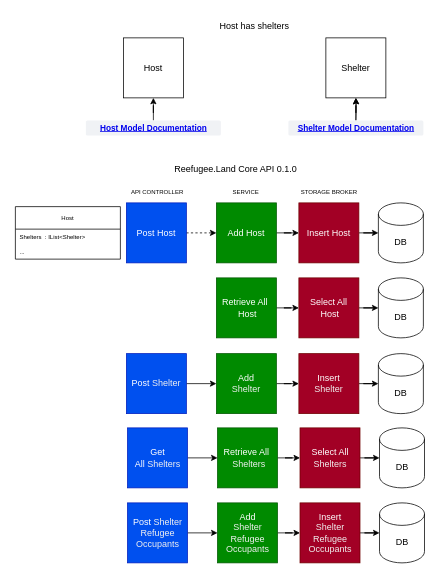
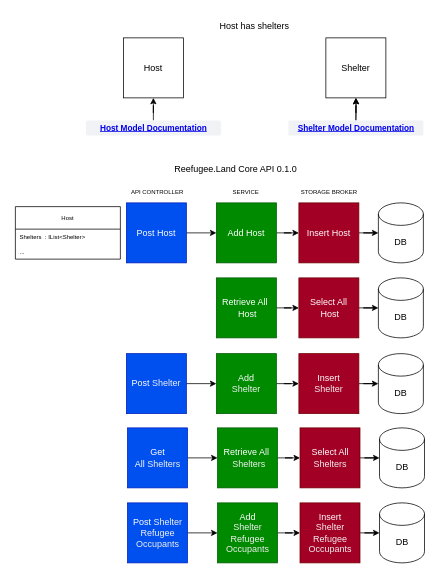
- <mxCell id="11" style="edgeStyle=orthogonalEdgeStyle;rounded=0;orthogonalLoop=1;jettySize=auto;html=1;entryX=0;entryY=0.5;entryDx=0;entryDy=0;fontSize=8;dashed=1;" parent="1" source="12" target="14" edge="1"><mxGeometry relative="1" as="geometry" /></mxCell>
+ <mxCell id="11" style="edgeStyle=orthogonalEdgeStyle;rounded=0;orthogonalLoop=1;jettySize=auto;html=1;entryX=0;entryY=0.5;entryDx=0;entryDy=0;fontSize=8;" parent="1" source="12" target="14" edge="1"><mxGeometry relative="1" as="geometry" /></mxCell>
